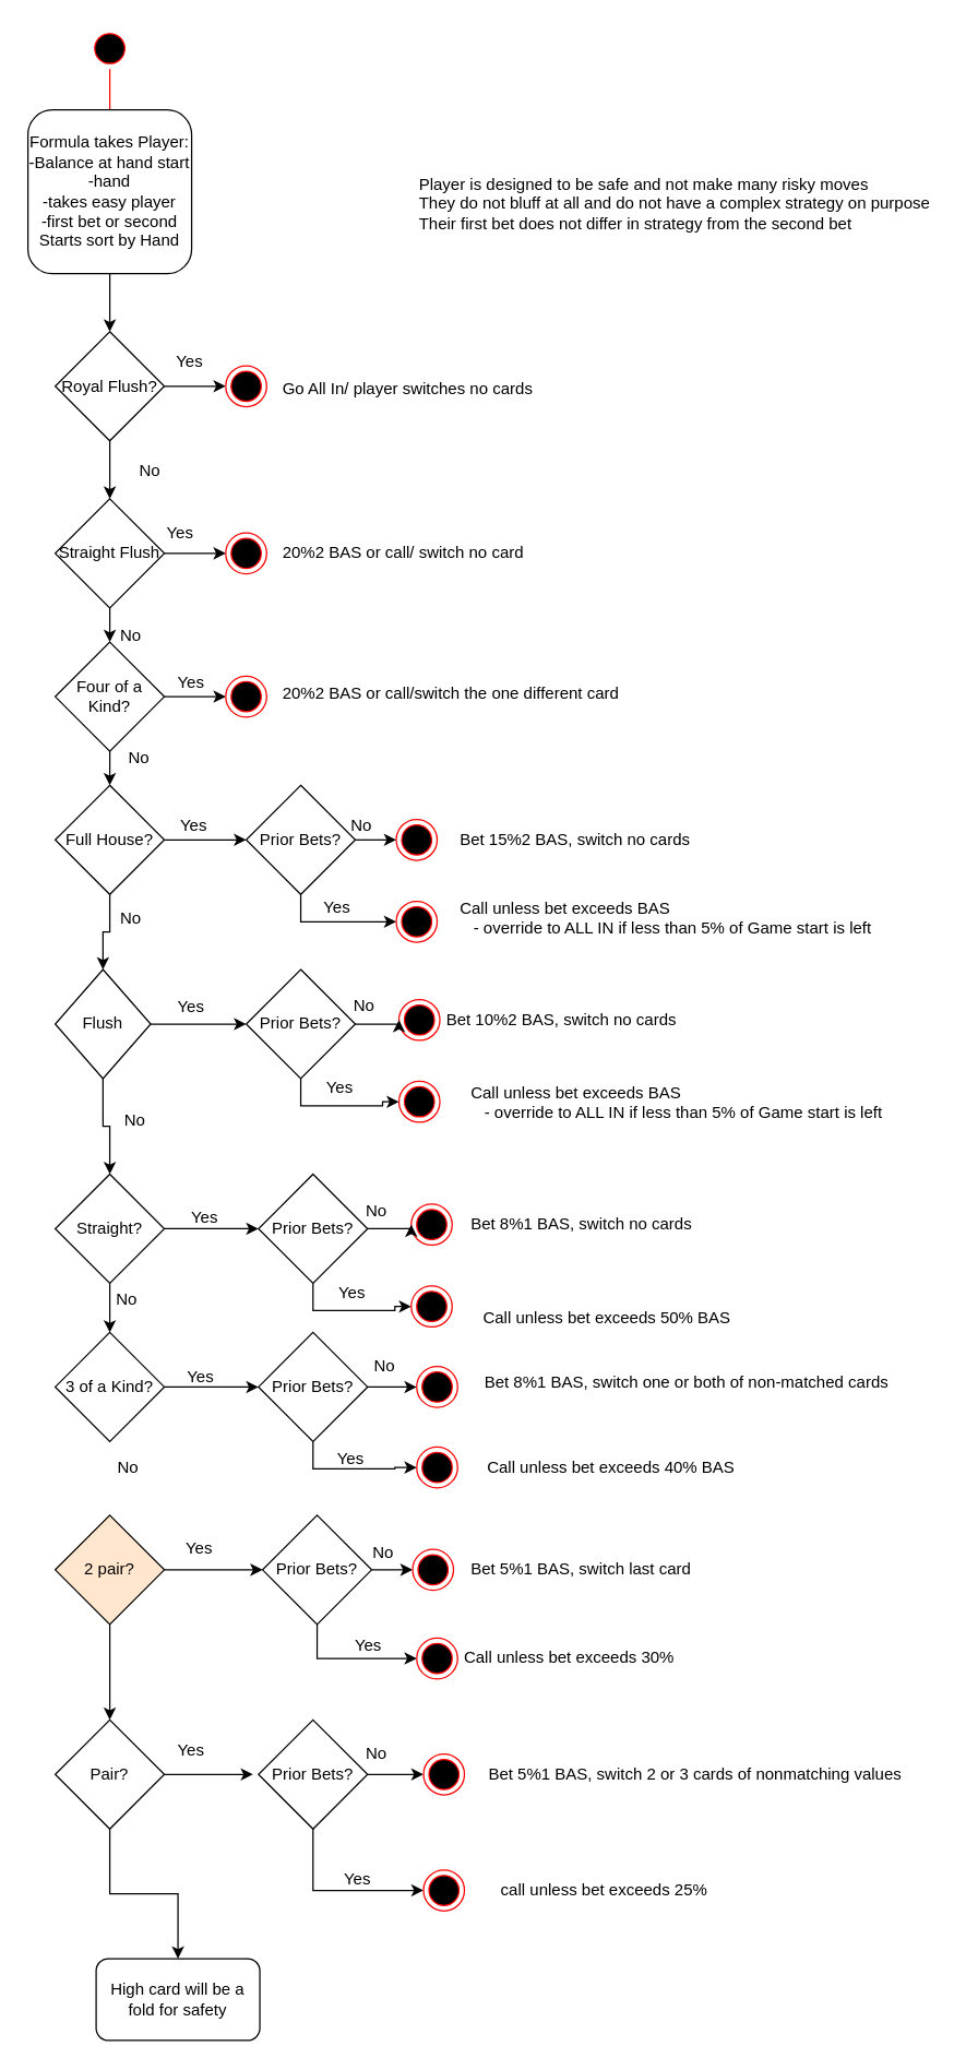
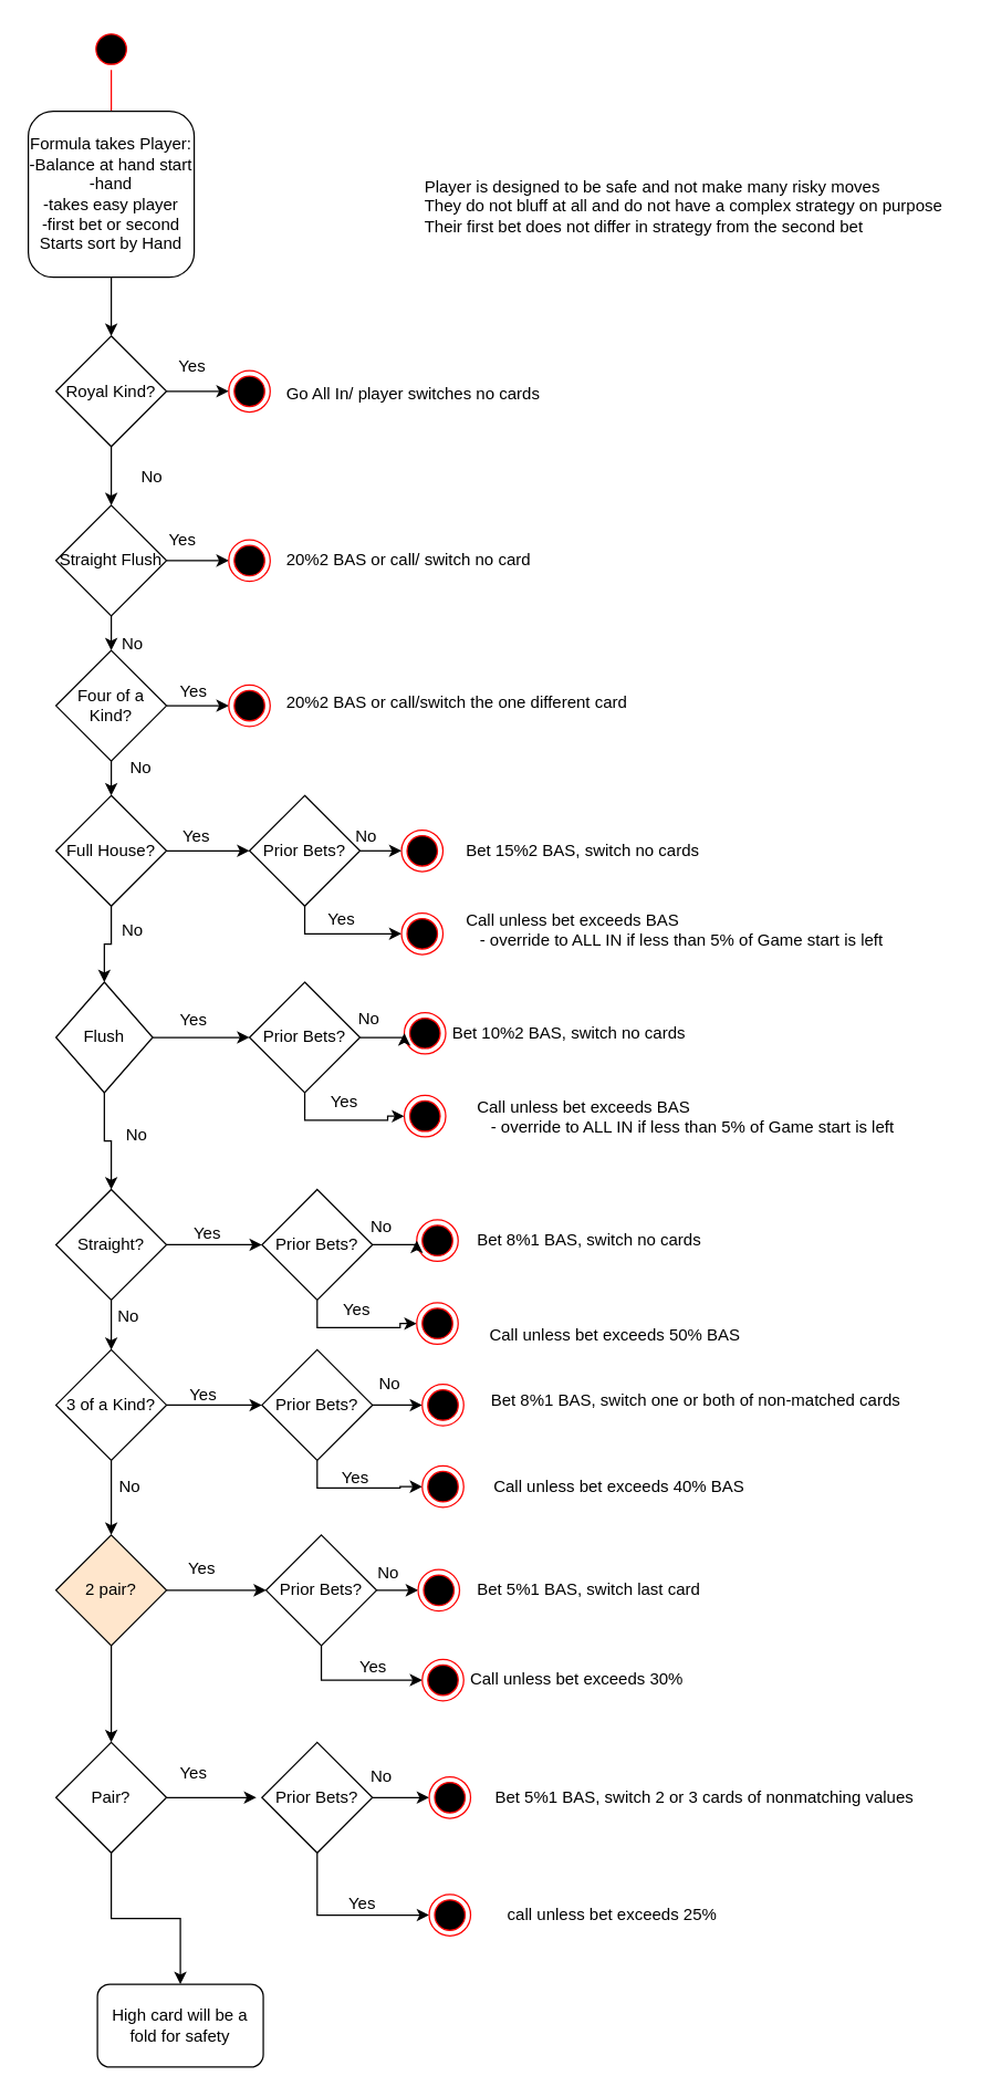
- <mxCell id="8" value="Royal Flush?" style="rhombus;whiteSpace=wrap;html=1;" vertex="1" parent="1"><mxGeometry x="40" y="242.5" width="80" height="80" as="geometry" /></mxCell>
+ <mxCell id="8" value="Royal Kind?" style="rhombus;whiteSpace=wrap;html=1;" vertex="1" parent="1"><mxGeometry x="40" y="242.5" width="80" height="80" as="geometry" /></mxCell>
+ <mxCell id="68" style="edgeStyle=orthogonalEdgeStyle;rounded=0;orthogonalLoop=1;jettySize=auto;html=1;exitX=0.5;exitY=1;exitDx=0;exitDy=0;entryX=0.5;entryY=0;entryDx=0;entryDy=0;" edge="1" parent="1" source="69" target="84"><mxGeometry relative="1" as="geometry" /></mxCell>
